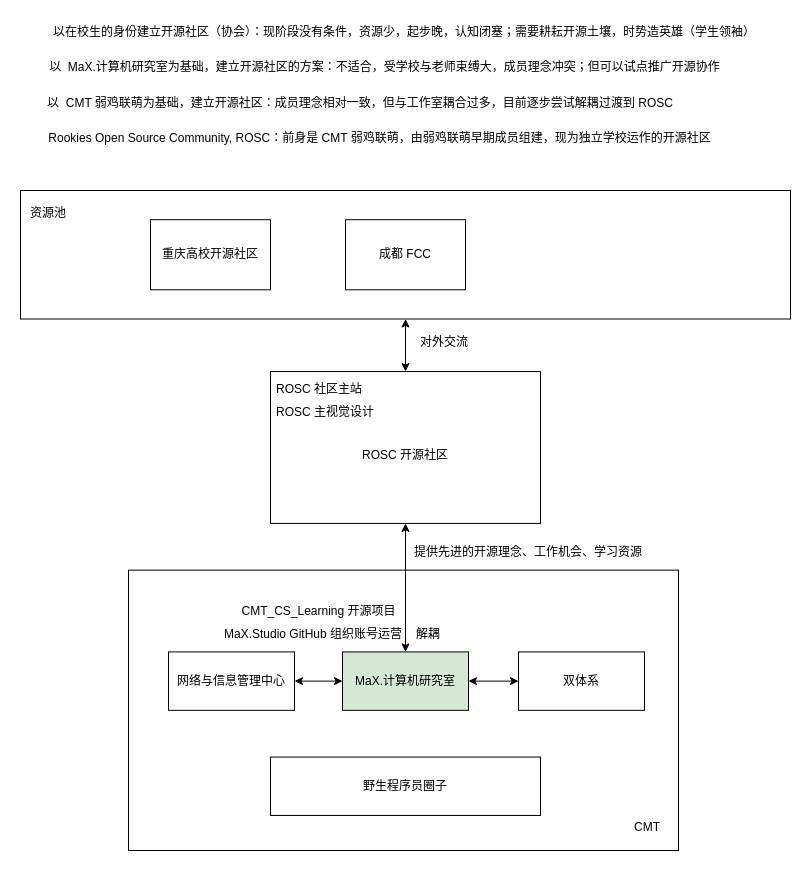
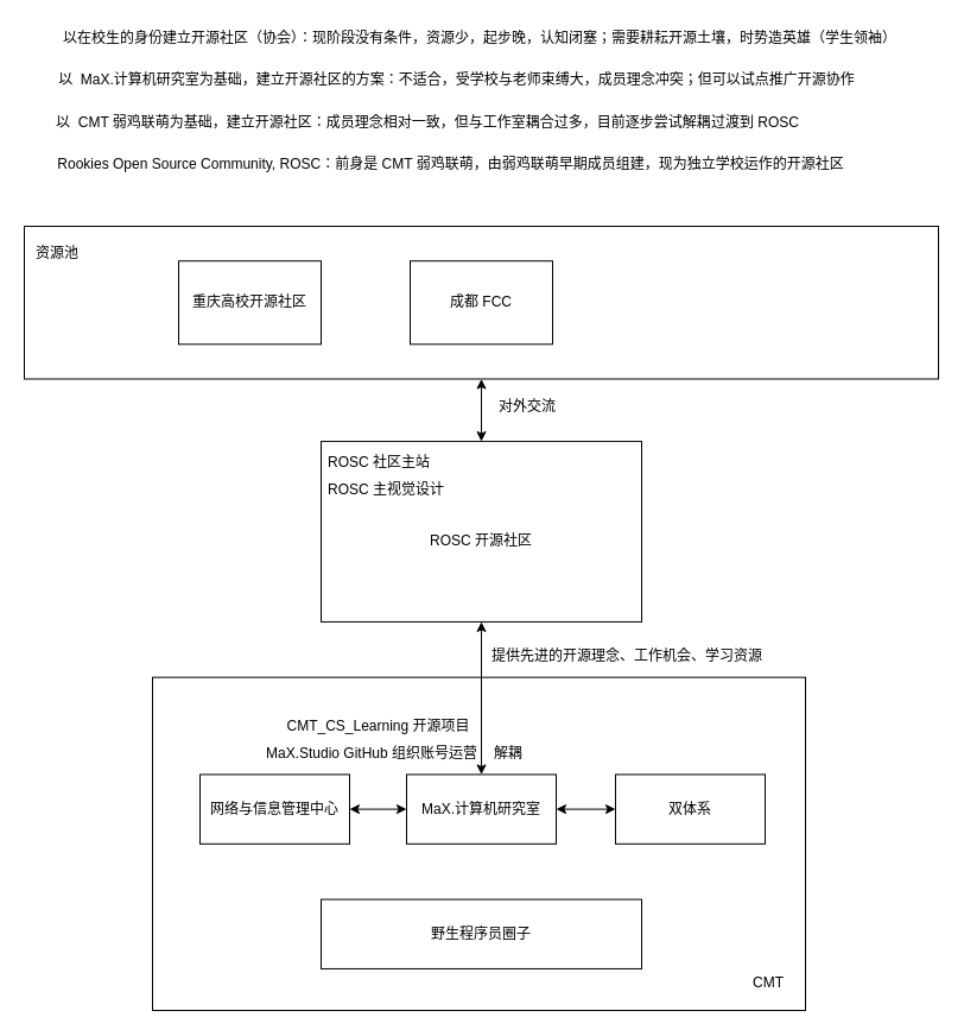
- <mxCell id="7" value="MaX.计算机研究室" style="rounded=0;whiteSpace=wrap;html=1;fillColor=#d5e8d4;" vertex="1" parent="5"><mxGeometry x="214" y="81.77" width="126" height="58.407" as="geometry" /></mxCell>
+ <mxCell id="7" value="MaX.计算机研究室" style="rounded=0;whiteSpace=wrap;html=1;" vertex="1" parent="5"><mxGeometry x="214" y="81.77" width="126" height="58.407" as="geometry" /></mxCell>
